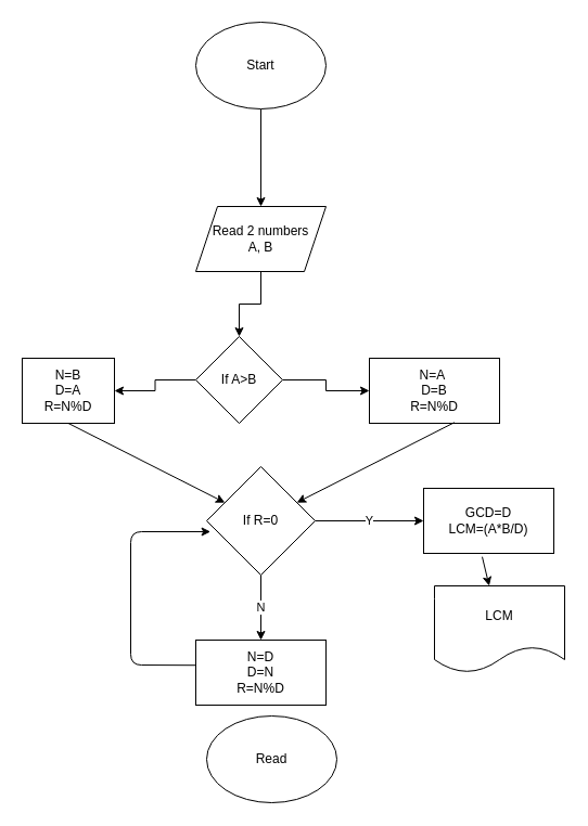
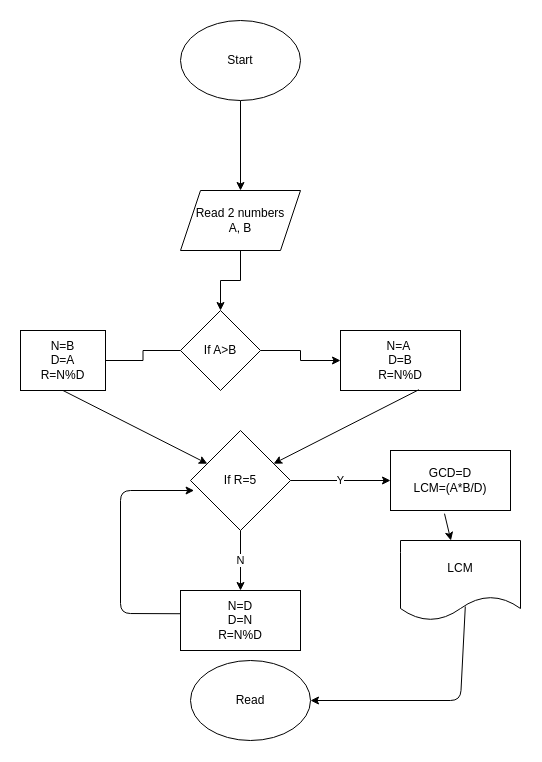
- <mxCell id="7" value="" style="edgeStyle=orthogonalEdgeStyle;rounded=0;orthogonalLoop=1;jettySize=auto;html=1;" parent="1" source="8" target="10" edge="1"><mxGeometry relative="1" as="geometry" /></mxCell>
+ <mxCell id="7" value="" style="edgeStyle=orthogonalEdgeStyle;rounded=0;orthogonalLoop=1;jettySize=auto;html=1;endArrow=none;" parent="1" source="8" target="10" edge="1"><mxGeometry relative="1" as="geometry" /></mxCell>
- <mxCell id="15" value="If R=0" style="rhombus;whiteSpace=wrap;html=1;" parent="1" vertex="1"><mxGeometry x="190" y="430" width="100" height="100" as="geometry" /></mxCell>
+ <mxCell id="15" value="If R=5" style="rhombus;whiteSpace=wrap;html=1;" parent="1" vertex="1"><mxGeometry x="190" y="430" width="100" height="100" as="geometry" /></mxCell>
+ <mxCell id="19" value="" style="endArrow=classic;html=1;exitX=0.54;exitY=0.825;exitDx=0;exitDy=0;exitPerimeter=0;" parent="1" source="21" target="20" edge="1"><mxGeometry width="50" height="50" relative="1" as="geometry"><mxPoint x="460" y="610" as="sourcePoint" /><mxPoint x="310" y="700" as="targetPoint" /><Array as="points"><mxPoint x="460" y="700" /></Array></mxGeometry></mxCell>
